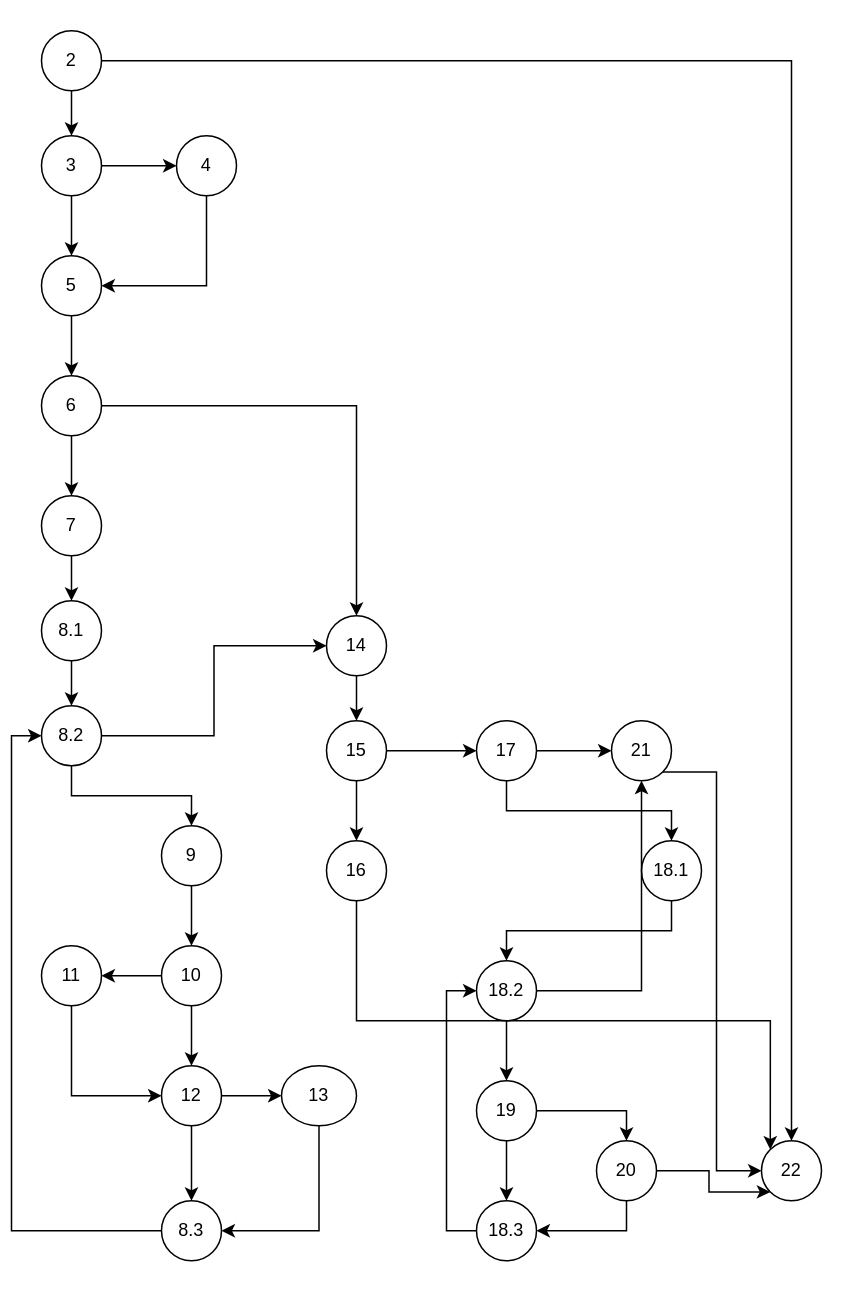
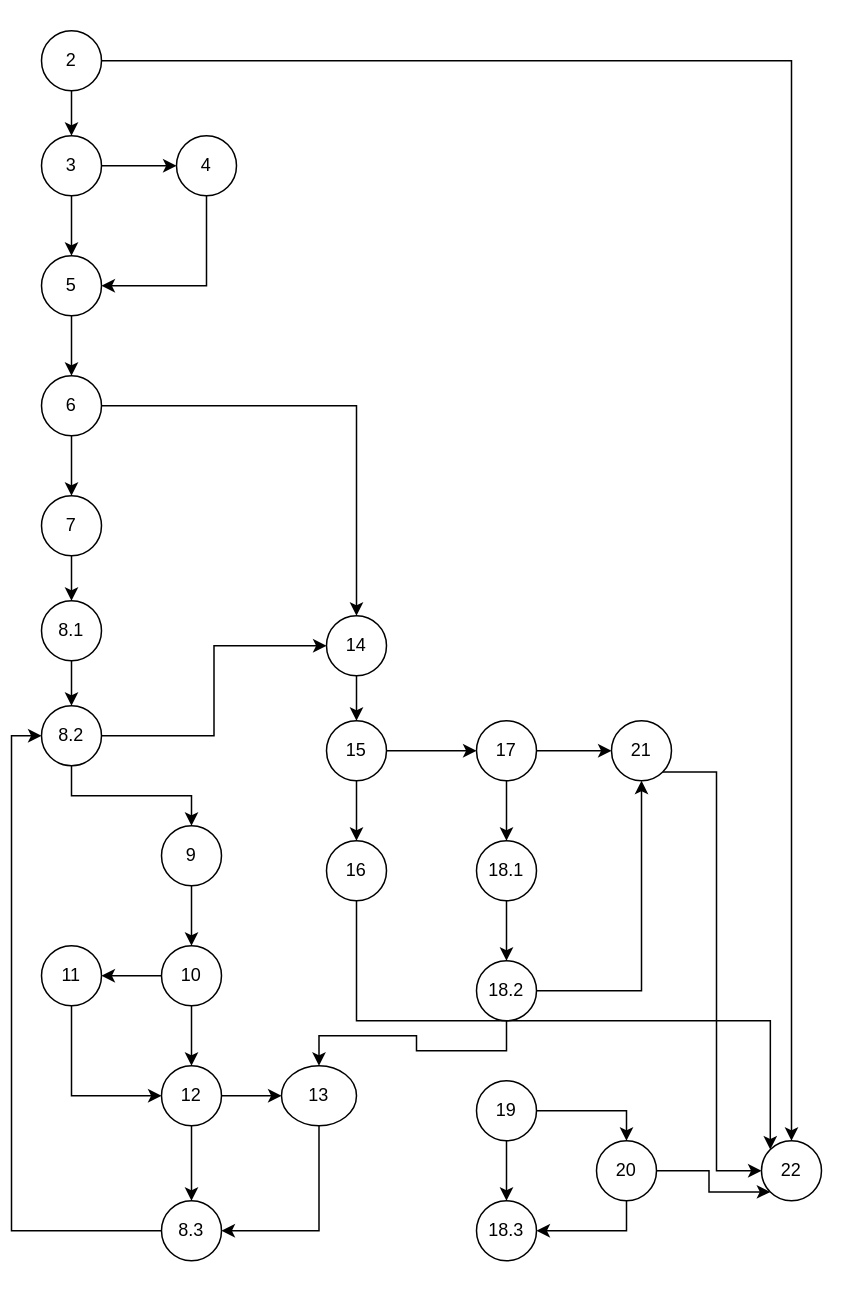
- <mxCell id="49" value="18.1" style="ellipse;whiteSpace=wrap;html=1;aspect=fixed;" vertex="1" parent="1"><mxGeometry x="420" y="560" width="40" height="40" as="geometry" /></mxCell>
+ <mxCell id="49" value="18.1" style="ellipse;whiteSpace=wrap;html=1;aspect=fixed;" vertex="1" parent="1"><mxGeometry x="310" y="560" width="40" height="40" as="geometry" /></mxCell>
- <mxCell id="50" style="edgeStyle=orthogonalEdgeStyle;rounded=0;orthogonalLoop=1;jettySize=auto;html=1;exitX=0.5;exitY=1;exitDx=0;exitDy=0;entryX=0.5;entryY=0;entryDx=0;entryDy=0;" edge="1" parent="1" source="52" target="55"><mxGeometry relative="1" as="geometry" /></mxCell>
+ <mxCell id="50" style="edgeStyle=orthogonalEdgeStyle;rounded=0;orthogonalLoop=1;jettySize=auto;html=1;exitX=0.5;exitY=1;exitDx=0;exitDy=0;" edge="1" parent="1" source="52" target="40"><mxGeometry relative="1" as="geometry" /></mxCell>
- <mxCell id="56" style="edgeStyle=orthogonalEdgeStyle;rounded=0;orthogonalLoop=1;jettySize=auto;html=1;exitX=0;exitY=0.5;exitDx=0;exitDy=0;entryX=0;entryY=0.5;entryDx=0;entryDy=0;" edge="1" parent="1" source="57" target="52"><mxGeometry relative="1" as="geometry" /></mxCell>
